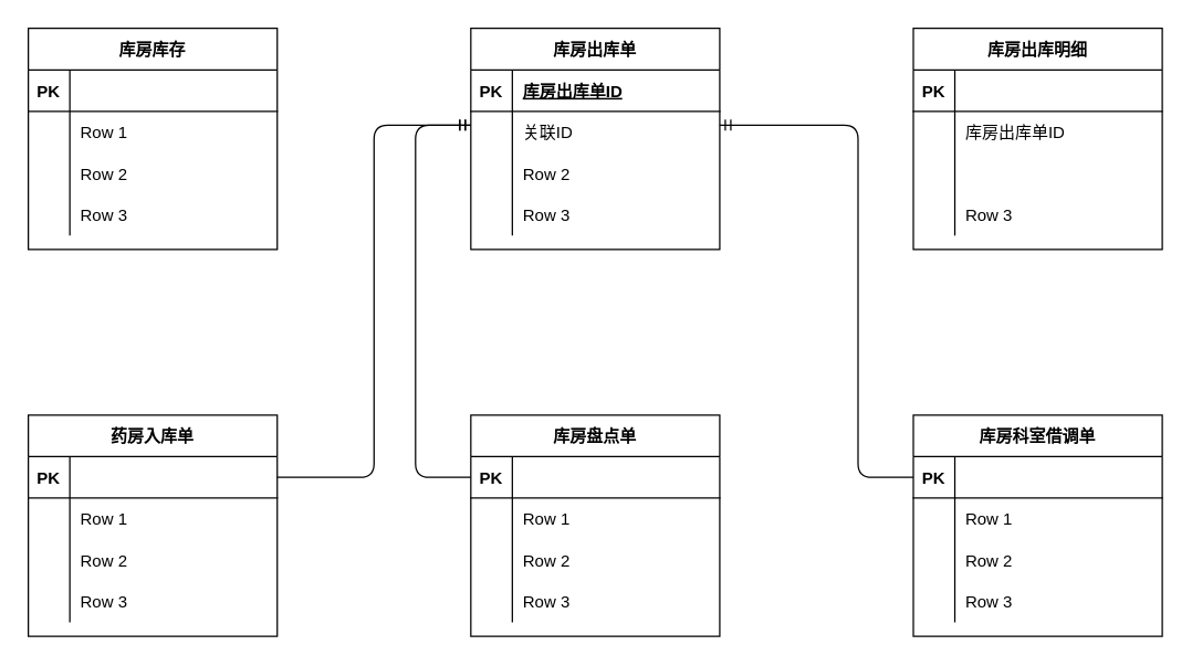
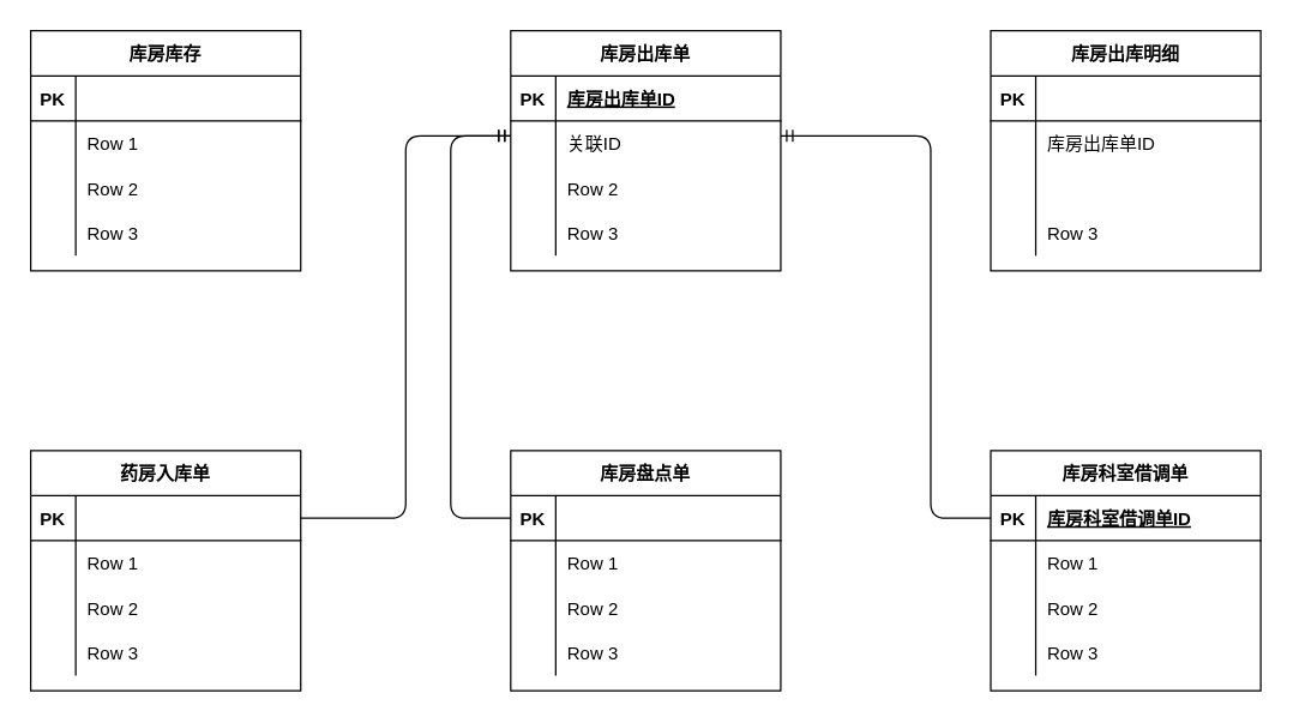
+ <mxCell id="65" value="库房科室借调单ID" style="shape=partialRectangle;connectable=0;fillColor=none;top=0;left=0;bottom=0;right=0;align=left;spacingLeft=6;fontStyle=5;overflow=hidden;" vertex="1" parent="63"><mxGeometry x="30" width="150" height="30" as="geometry" /></mxCell>
